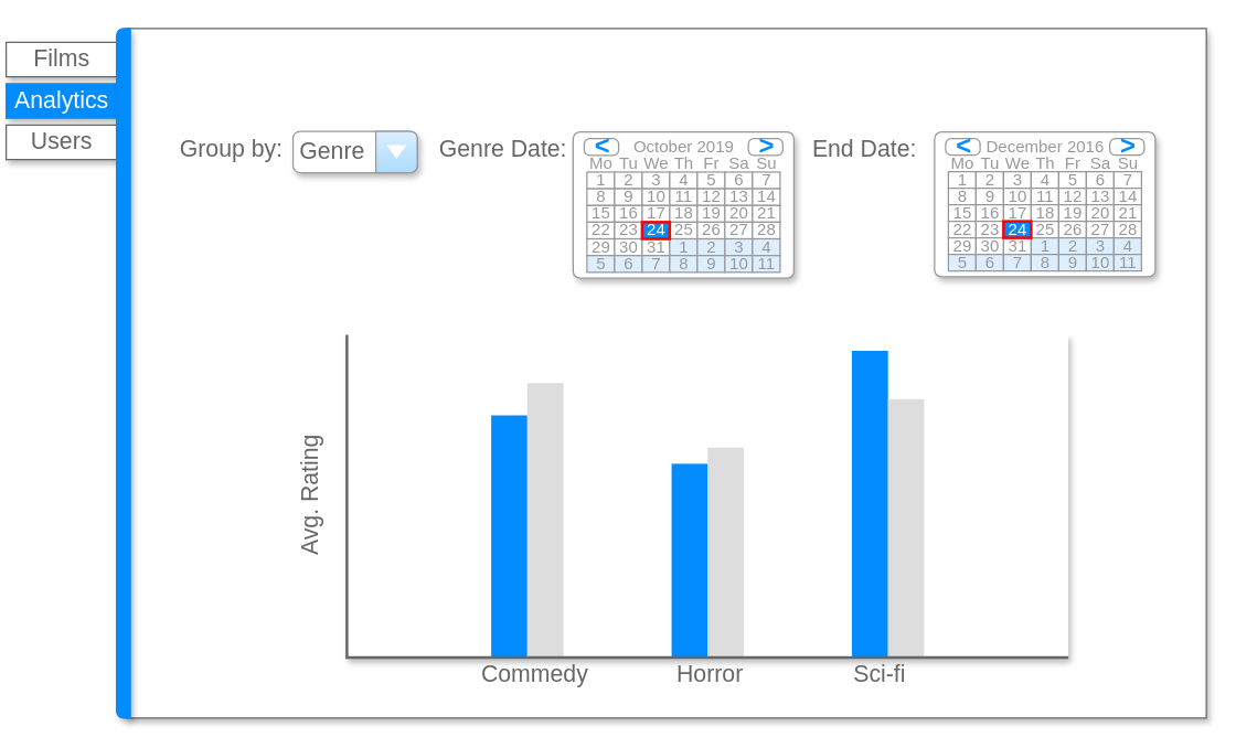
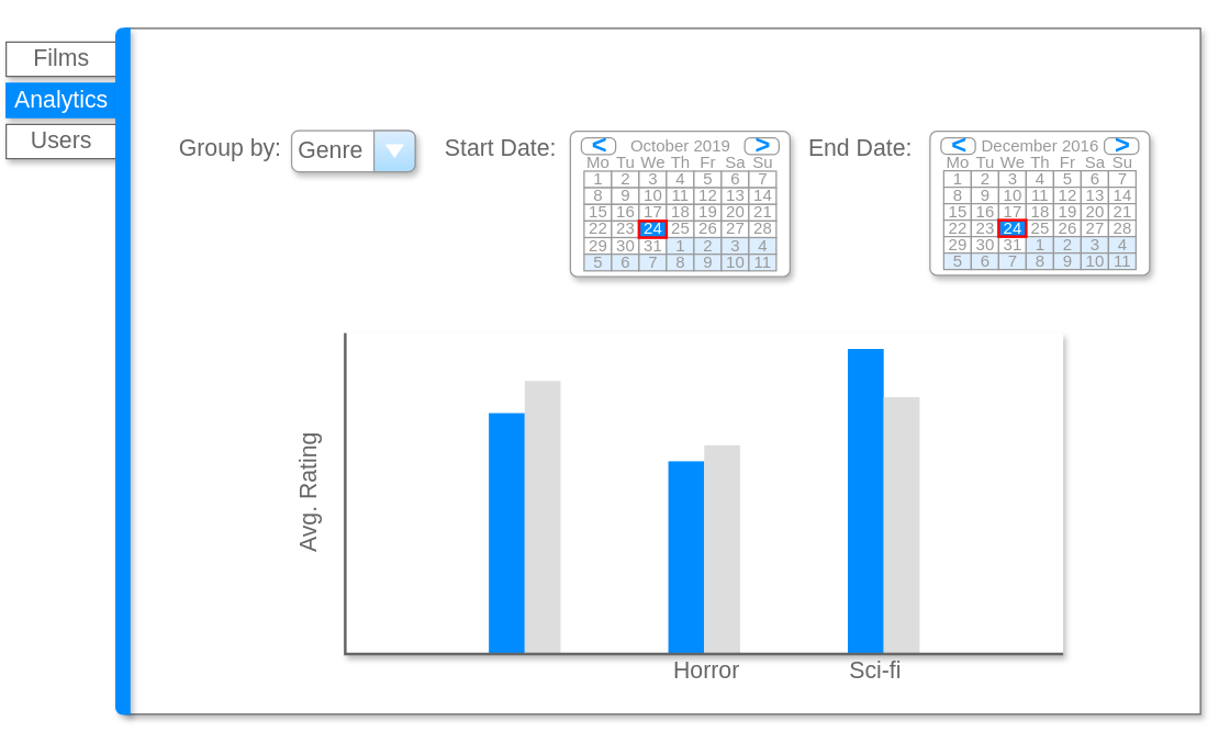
- <mxCell id="63" value="&lt;span style=&quot;color: rgb(102 , 102 , 102) ; font-size: 17px&quot;&gt;Genre Date:&lt;/span&gt;" style="text;html=1;resizable=0;points=[];autosize=1;align=center;verticalAlign=top;spacingTop=-4;shadow=1;" vertex="1" parent="2"><mxGeometry x="290" y="74.618" width="100" height="20" as="geometry" /></mxCell>
+ <mxCell id="63" value="&lt;span style=&quot;color: rgb(102 , 102 , 102) ; font-size: 17px&quot;&gt;Start Date:&lt;/span&gt;" style="text;html=1;resizable=0;points=[];autosize=1;align=center;verticalAlign=top;spacingTop=-4;shadow=1;" vertex="1" parent="2"><mxGeometry x="290" y="74.618" width="100" height="20" as="geometry" /></mxCell>
- <mxCell id="120" value="&lt;span style=&quot;color: rgb(102 , 102 , 102) ; font-size: 17px&quot;&gt;Commedy&lt;/span&gt;" style="text;html=1;resizable=0;points=[];autosize=1;align=center;verticalAlign=top;spacingTop=-4;shadow=1;" parent="2" vertex="1"><mxGeometry x="318.037" y="456.118" width="90" height="20" as="geometry" /></mxCell>
